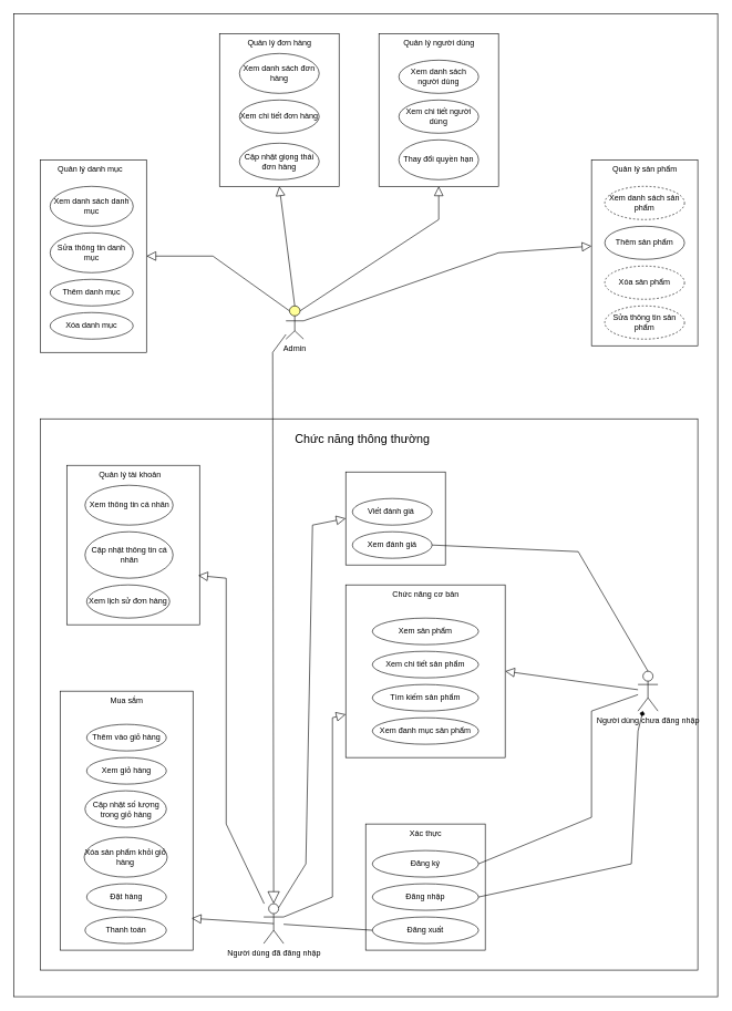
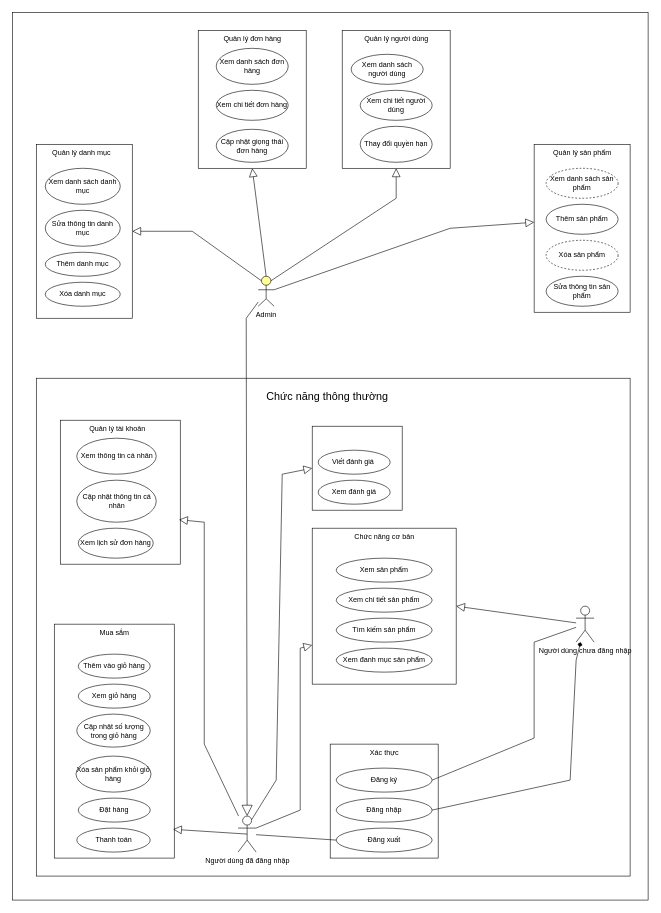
- <mxCell id="49" value="Xem danh sách người dùng" style="ellipse;whiteSpace=wrap;html=1;" parent="1" vertex="1"><mxGeometry x="600" y="90" width="120" height="50" as="geometry" /></mxCell>
+ <mxCell id="49" value="Xem danh sách người dùng" style="ellipse;whiteSpace=wrap;html=1;" parent="1" vertex="1"><mxGeometry x="585" y="90" width="120" height="50" as="geometry" /></mxCell>
- <mxCell id="46" value="Sửa thông tin sản phẩm" style="ellipse;whiteSpace=wrap;html=1;dashed=1;" parent="1" vertex="1"><mxGeometry x="910" y="460" width="120" height="50" as="geometry" /></mxCell>
+ <mxCell id="46" value="Sửa thông tin sản phẩm" style="ellipse;whiteSpace=wrap;html=1;" parent="1" vertex="1"><mxGeometry x="910" y="460" width="120" height="50" as="geometry" /></mxCell>
- <mxCell id="23" value="" style="endArrow=none;html=1;rounded=0;entryX=0.5;entryY=0;entryDx=0;entryDy=0;entryPerimeter=0;exitX=1;exitY=0.5;exitDx=0;exitDy=0;" parent="1" source="22" target="13" edge="1"><mxGeometry width="50" height="50" relative="1" as="geometry"><mxPoint x="1220" y="920" as="sourcePoint" /><mxPoint x="1270" y="870" as="targetPoint" /><Array as="points"><mxPoint x="870" y="830" /></Array></mxGeometry></mxCell>
